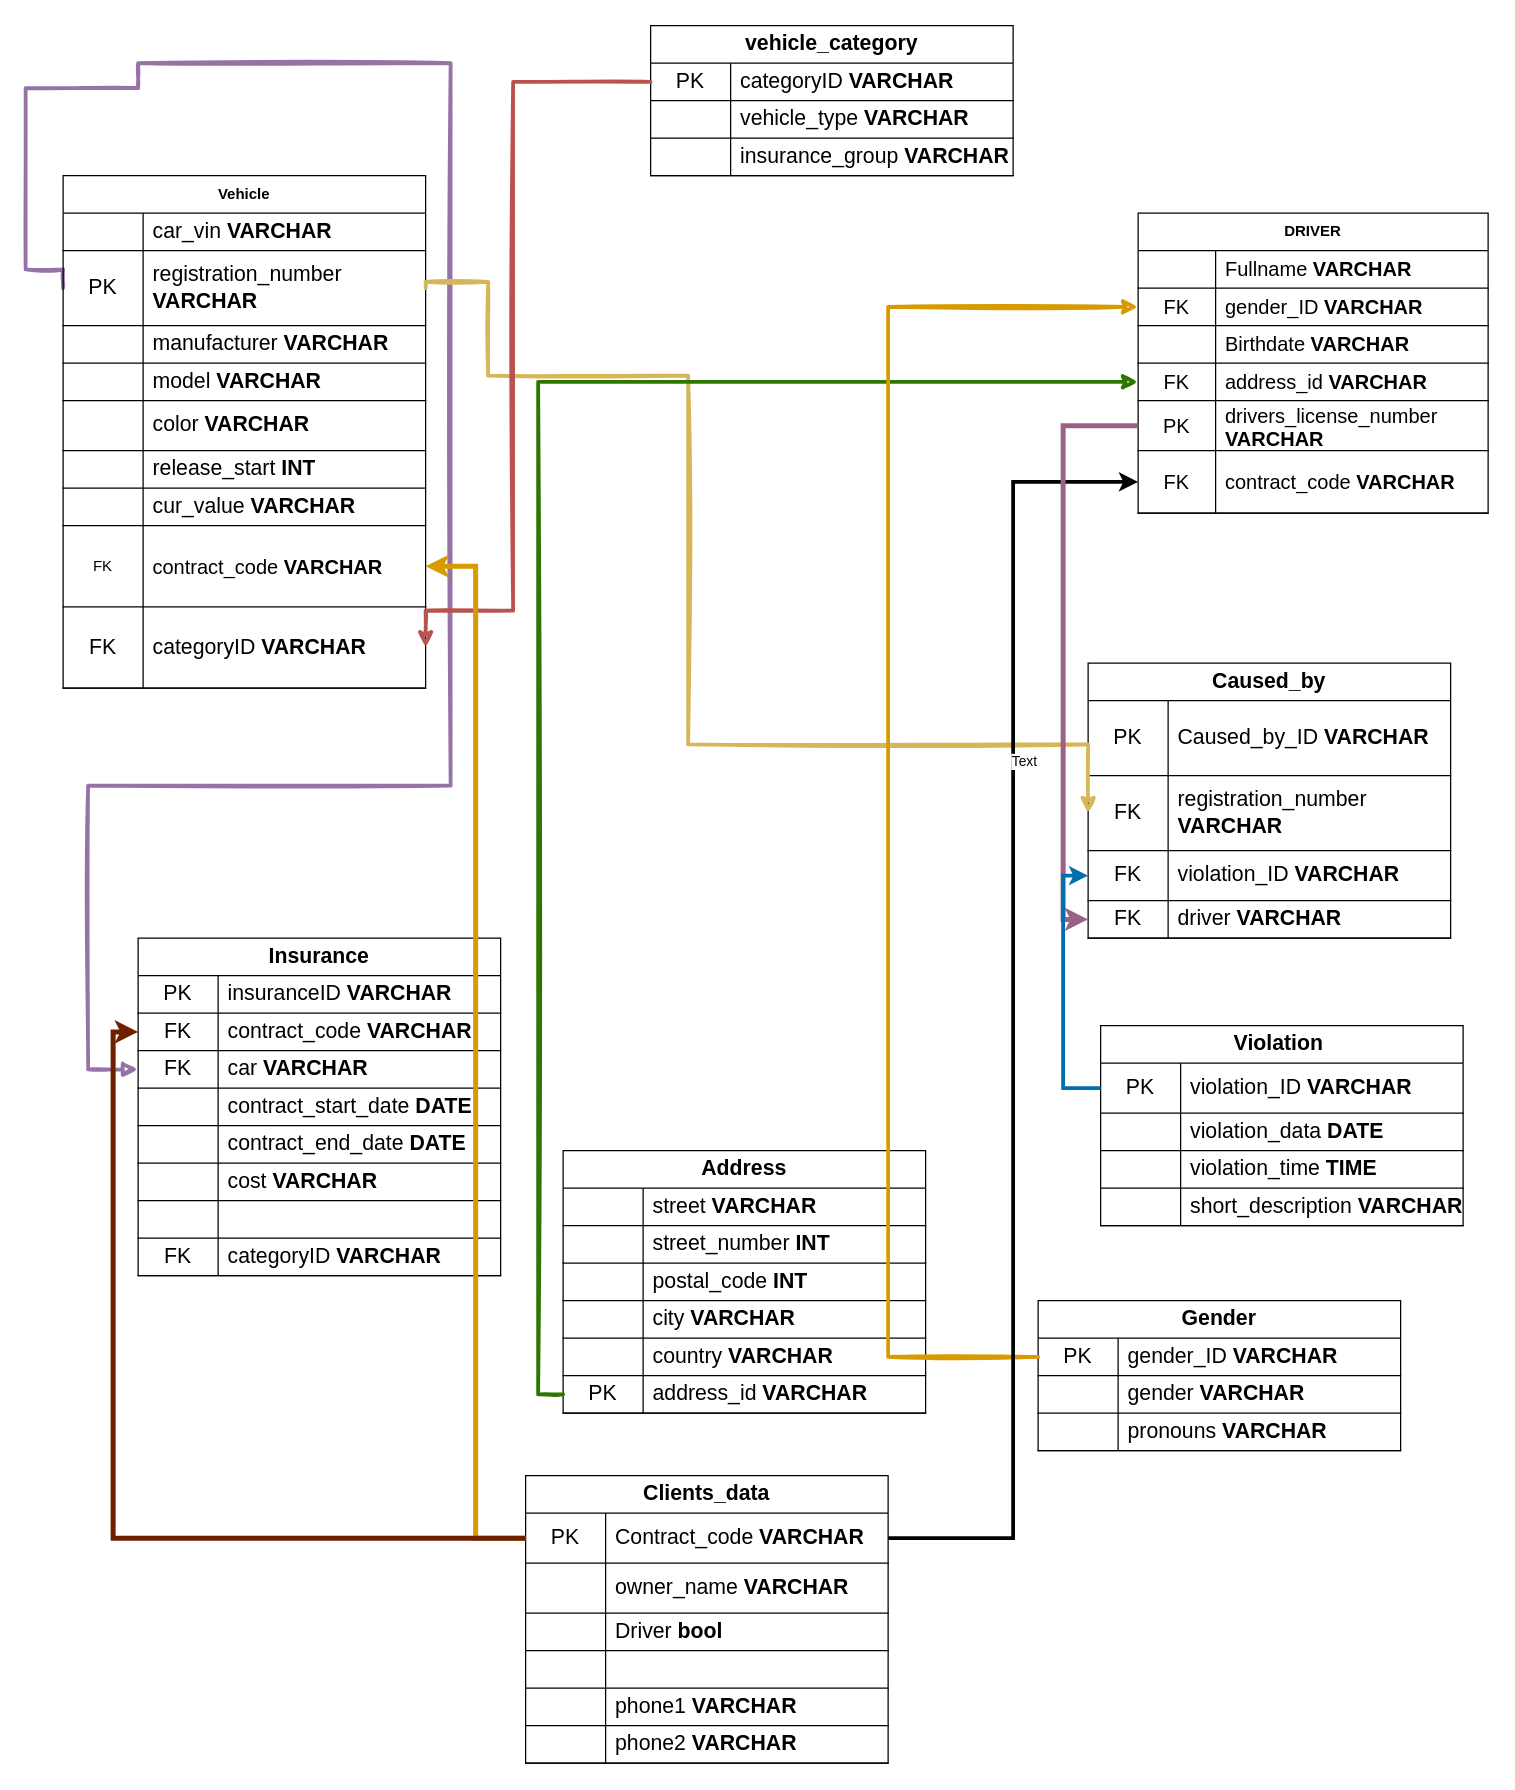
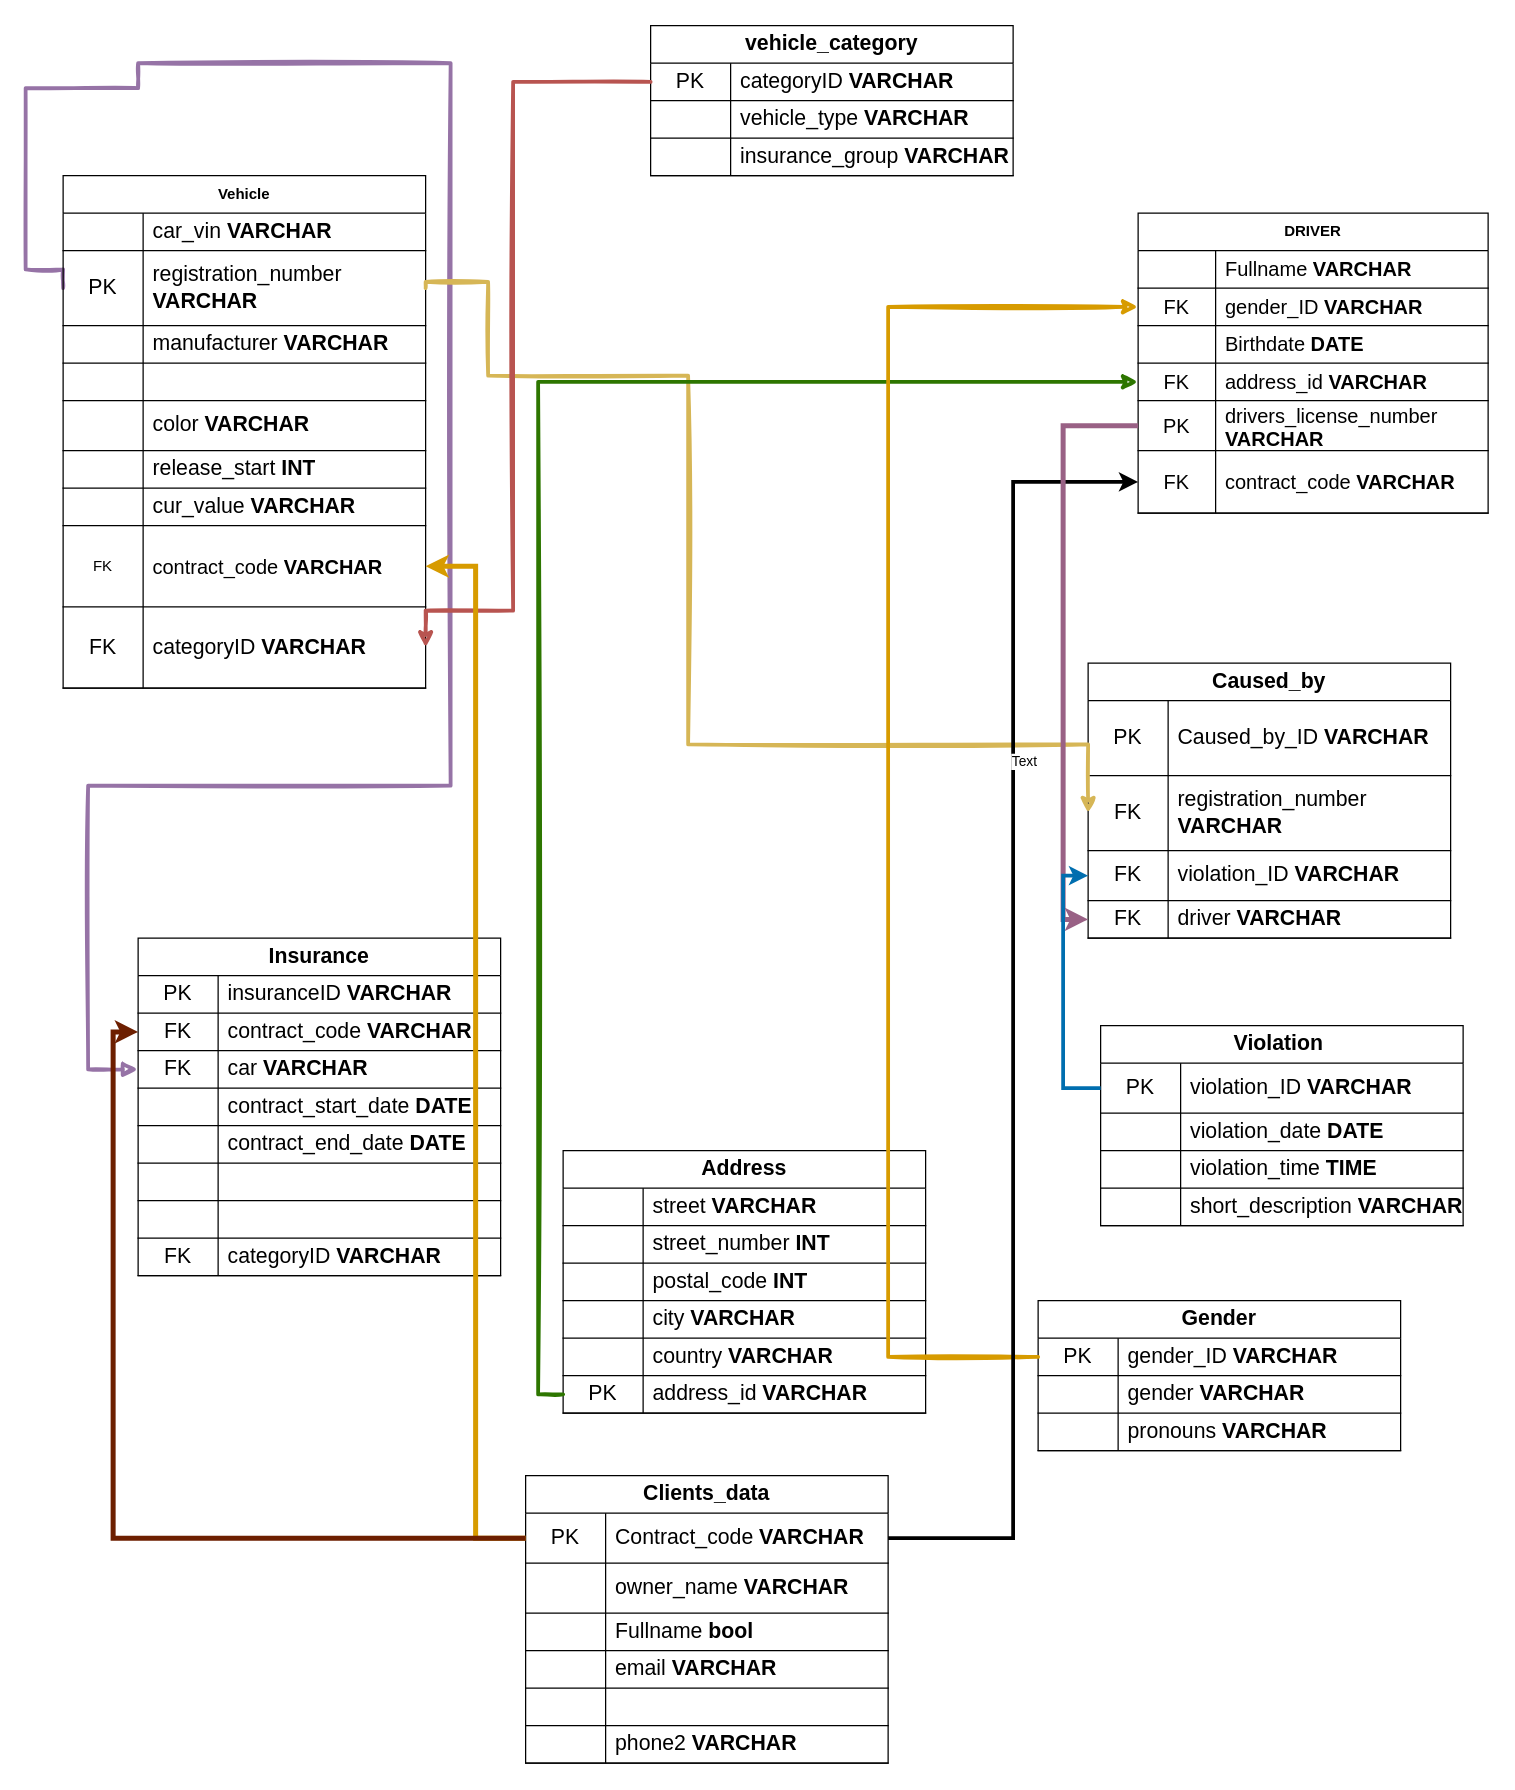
- <mxCell id="40" value="Birthdate &lt;b style=&quot;font-size: 16px;&quot;&gt;VARCHAR&lt;/b&gt;" style="shape=partialRectangle;html=1;whiteSpace=wrap;connectable=0;fillColor=none;top=0;left=0;bottom=0;right=0;align=left;spacingLeft=6;overflow=hidden;fontSize=16;" parent="38" vertex="1"><mxGeometry x="62" width="218" height="30" as="geometry" /></mxCell>
+ <mxCell id="40" value="Birthdate &lt;b style=&quot;font-size: 16px;&quot;&gt;DATE&lt;/b&gt;" style="shape=partialRectangle;html=1;whiteSpace=wrap;connectable=0;fillColor=none;top=0;left=0;bottom=0;right=0;align=left;spacingLeft=6;overflow=hidden;fontSize=16;" parent="38" vertex="1"><mxGeometry x="62" width="218" height="30" as="geometry" /></mxCell>
- <mxCell id="15" value="model &lt;b style=&quot;font-size: 17px;&quot;&gt;VARCHAR&lt;/b&gt;" style="shape=partialRectangle;html=1;whiteSpace=wrap;connectable=0;fillColor=none;top=0;left=0;bottom=0;right=0;align=left;spacingLeft=6;overflow=hidden;fontSize=17;" parent="13" vertex="1"><mxGeometry x="64" width="226" height="30" as="geometry" /></mxCell>
- <mxCell id="80" value="violation_data &lt;b style=&quot;font-size: 17px;&quot;&gt;DATE&lt;/b&gt;" style="shape=partialRectangle;html=1;whiteSpace=wrap;connectable=0;fillColor=none;top=0;left=0;bottom=0;right=0;align=left;spacingLeft=6;overflow=hidden;fontSize=17;" parent="78" vertex="1"><mxGeometry x="64" width="226" height="30" as="geometry" /></mxCell>
+ <mxCell id="80" value="violation_date &lt;b style=&quot;font-size: 17px;&quot;&gt;DATE&lt;/b&gt;" style="shape=partialRectangle;html=1;whiteSpace=wrap;connectable=0;fillColor=none;top=0;left=0;bottom=0;right=0;align=left;spacingLeft=6;overflow=hidden;fontSize=17;" parent="78" vertex="1"><mxGeometry x="64" width="226" height="30" as="geometry" /></mxCell>
- <mxCell id="68" value="cost &lt;b style=&quot;font-size: 17px;&quot;&gt;VARCHAR&lt;/b&gt;" style="shape=partialRectangle;html=1;whiteSpace=wrap;connectable=0;fillColor=none;top=0;left=0;bottom=0;right=0;align=left;spacingLeft=6;overflow=hidden;fontSize=17;" parent="66" vertex="1"><mxGeometry x="64" width="226" height="30" as="geometry" /></mxCell>
- <mxCell id="152" value="Driver &lt;b&gt;bool&lt;/b&gt;" style="shape=partialRectangle;html=1;whiteSpace=wrap;connectable=0;fillColor=none;top=0;left=0;bottom=0;right=0;align=left;spacingLeft=6;overflow=hidden;fontSize=17;" parent="150" vertex="1"><mxGeometry x="64" width="226" height="30" as="geometry" /></mxCell>
+ <mxCell id="152" value="Fullname &lt;b&gt;bool&lt;/b&gt;" style="shape=partialRectangle;html=1;whiteSpace=wrap;connectable=0;fillColor=none;top=0;left=0;bottom=0;right=0;align=left;spacingLeft=6;overflow=hidden;fontSize=17;" parent="150" vertex="1"><mxGeometry x="64" width="226" height="30" as="geometry" /></mxCell>
+ <mxCell id="155" value="email &lt;b&gt;VARCHAR&lt;/b&gt;" style="shape=partialRectangle;html=1;whiteSpace=wrap;connectable=0;fillColor=none;top=0;left=0;bottom=0;right=0;align=left;spacingLeft=6;overflow=hidden;fontSize=17;" parent="153" vertex="1"><mxGeometry x="64" width="226" height="30" as="geometry" /></mxCell>
- <mxCell id="158" value="phone1 &lt;b&gt;VARCHAR&lt;/b&gt;" style="shape=partialRectangle;html=1;whiteSpace=wrap;connectable=0;fillColor=none;top=0;left=0;bottom=0;right=0;align=left;spacingLeft=6;overflow=hidden;fontSize=17;" parent="156" vertex="1"><mxGeometry x="64" width="226" height="30" as="geometry" /></mxCell>
